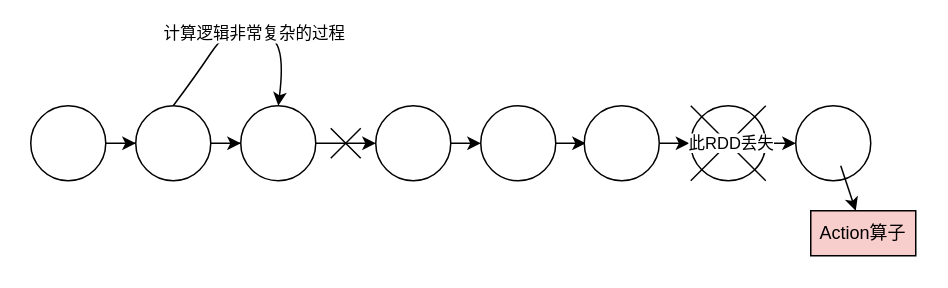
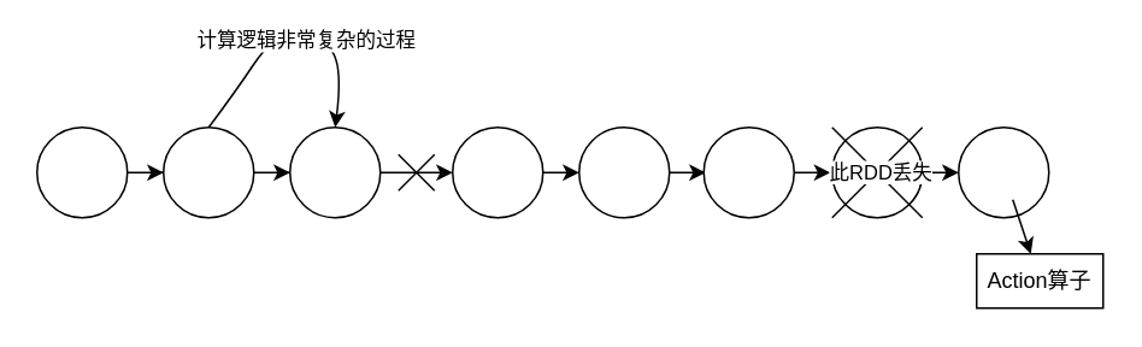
- <mxCell id="21" value="Action算子" style="rounded=0;whiteSpace=wrap;html=1;fillColor=#f8cecc;" vertex="1" parent="1"><mxGeometry x="540" y="140" width="70" height="30" as="geometry" /></mxCell>
+ <mxCell id="21" value="Action算子" style="rounded=0;whiteSpace=wrap;html=1;" vertex="1" parent="1"><mxGeometry x="540" y="140" width="70" height="30" as="geometry" /></mxCell>
